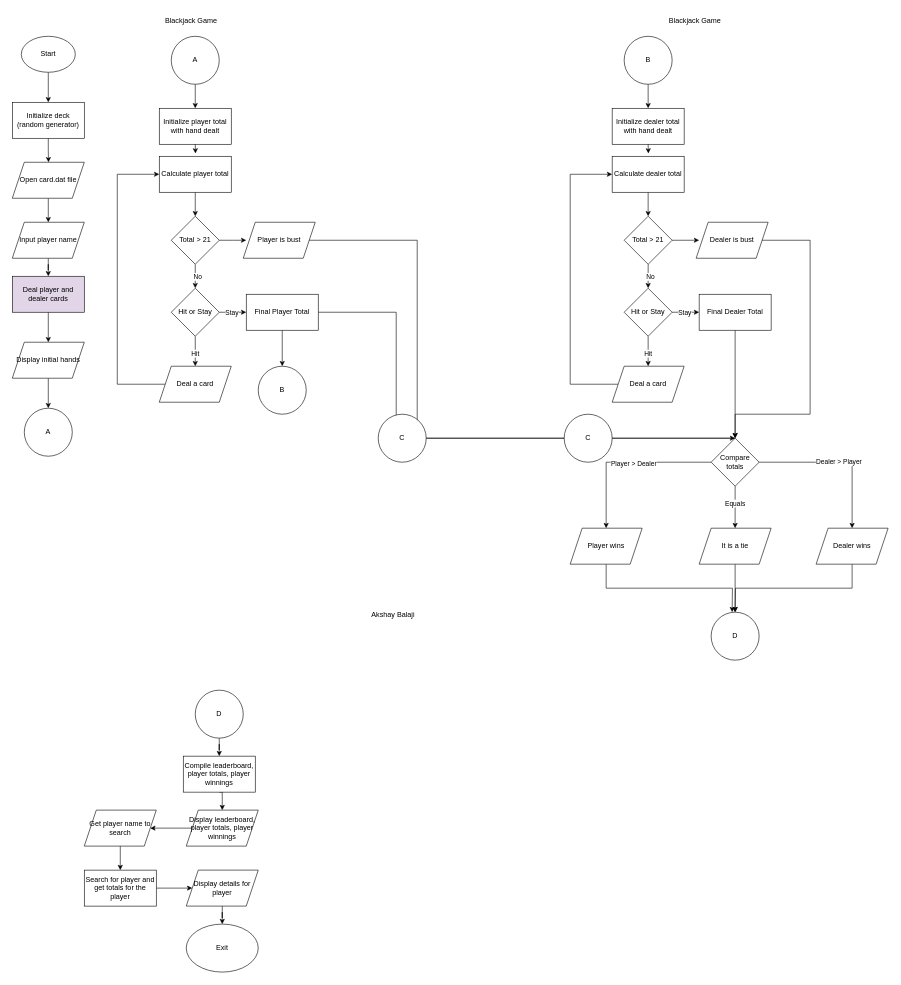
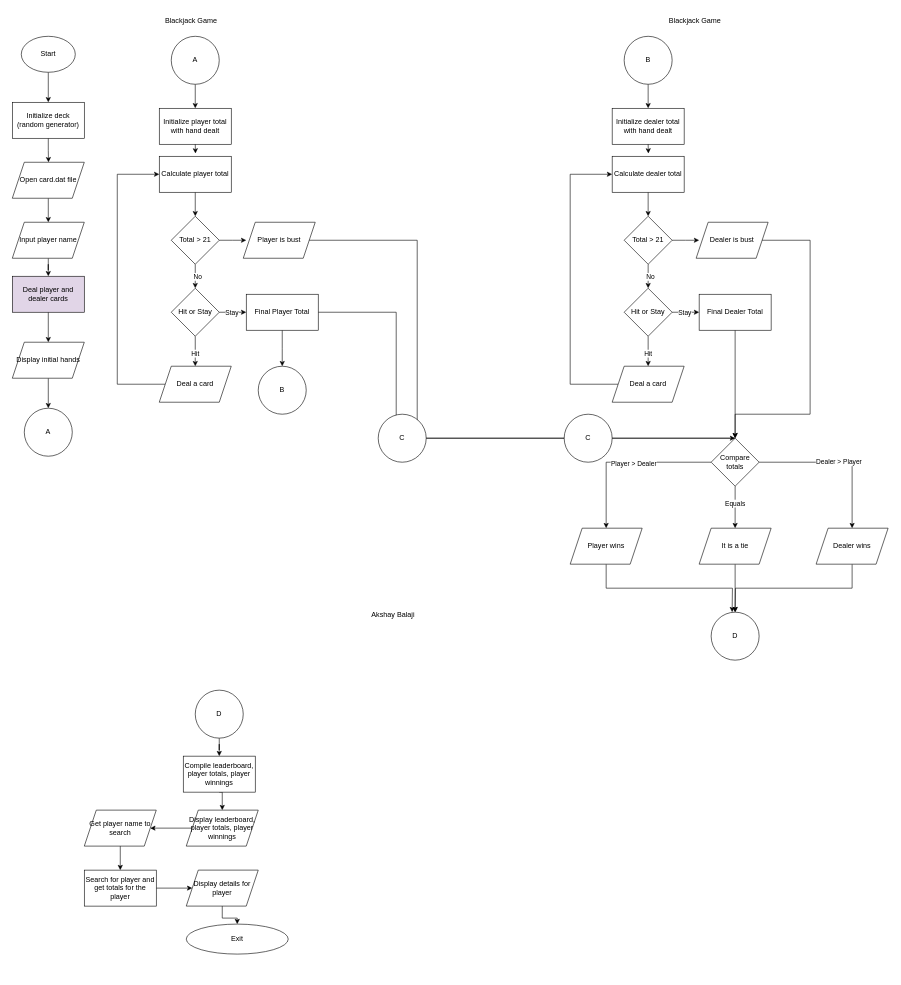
- <mxCell id="84" value="Exit" style="ellipse;whiteSpace=wrap;html=1;" vertex="1" parent="1"><mxGeometry x="310" y="1540" width="120" height="80" as="geometry" /></mxCell>
+ <mxCell id="84" value="Exit" style="ellipse;whiteSpace=wrap;html=1;" vertex="1" parent="1"><mxGeometry x="310" y="1540" width="170" height="50" as="geometry" /></mxCell>
